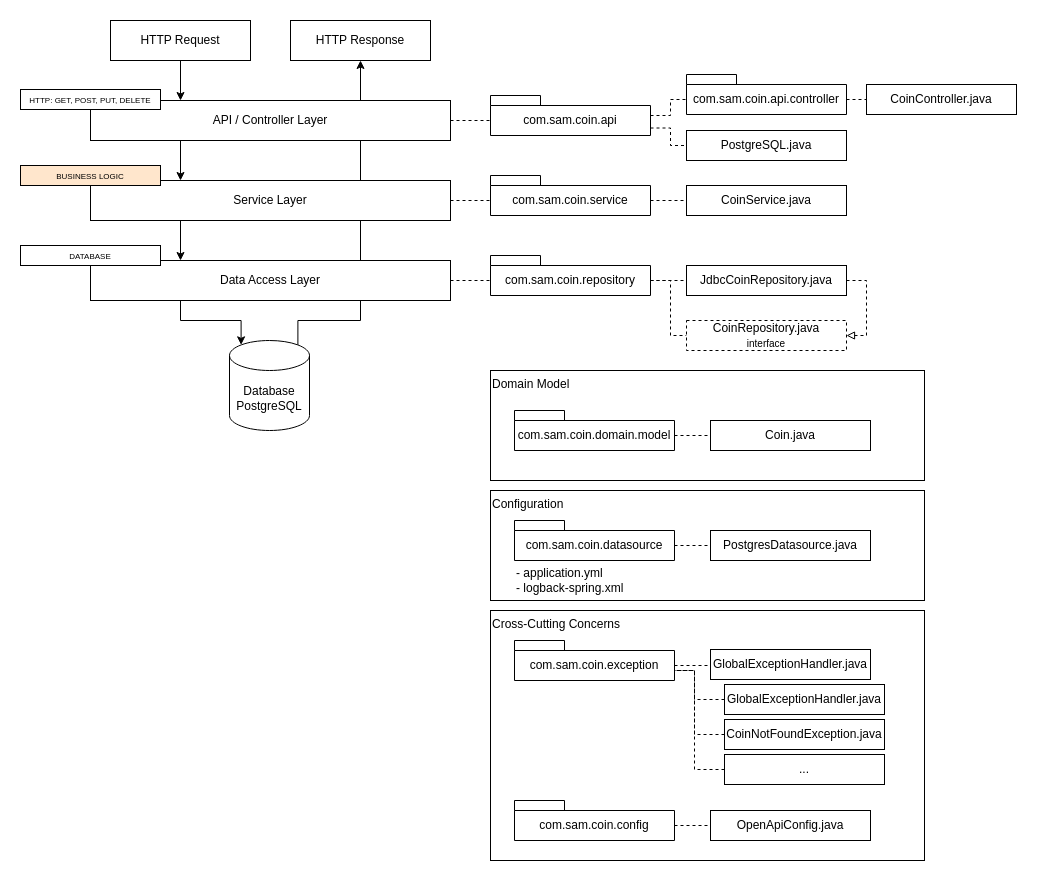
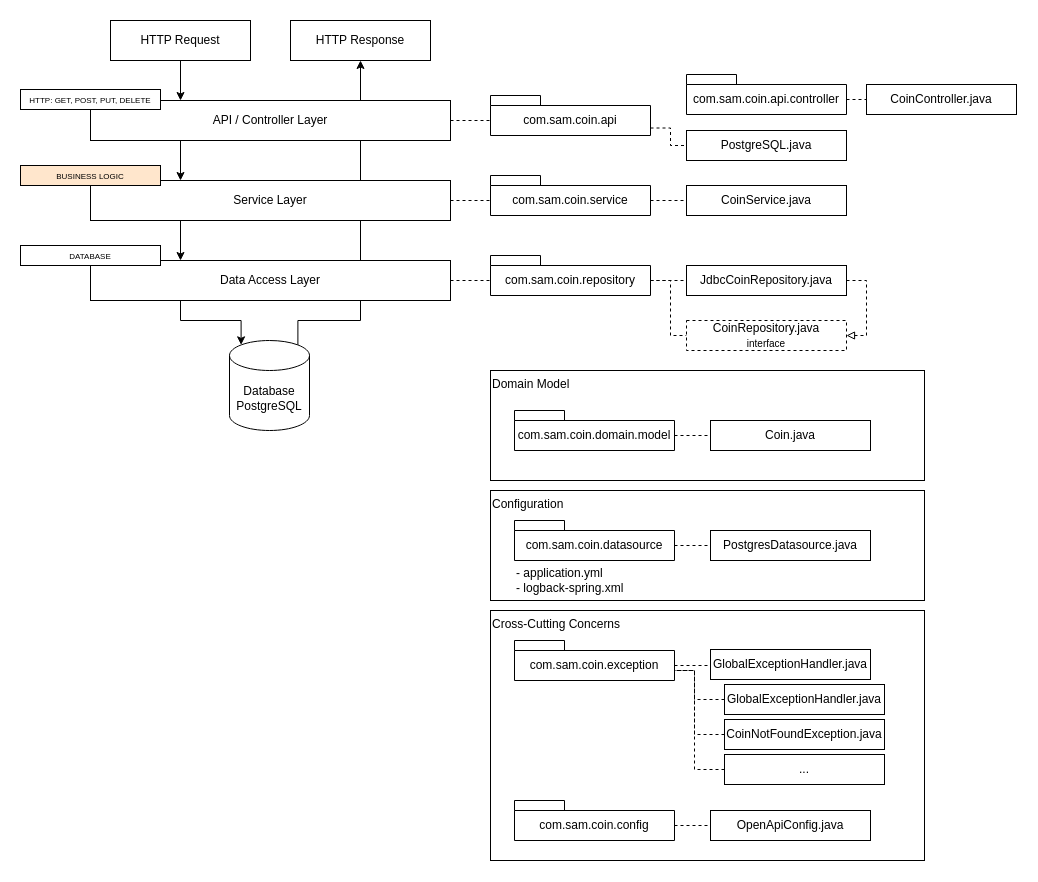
- <mxCell id="20" style="edgeStyle=orthogonalEdgeStyle;rounded=0;orthogonalLoop=1;jettySize=auto;html=1;entryX=0;entryY=0;entryDx=0;entryDy=25;entryPerimeter=0;dashed=1;endArrow=none;endFill=0;" edge="1" parent="1" source="15" target="18"><mxGeometry relative="1" as="geometry" /></mxCell>
